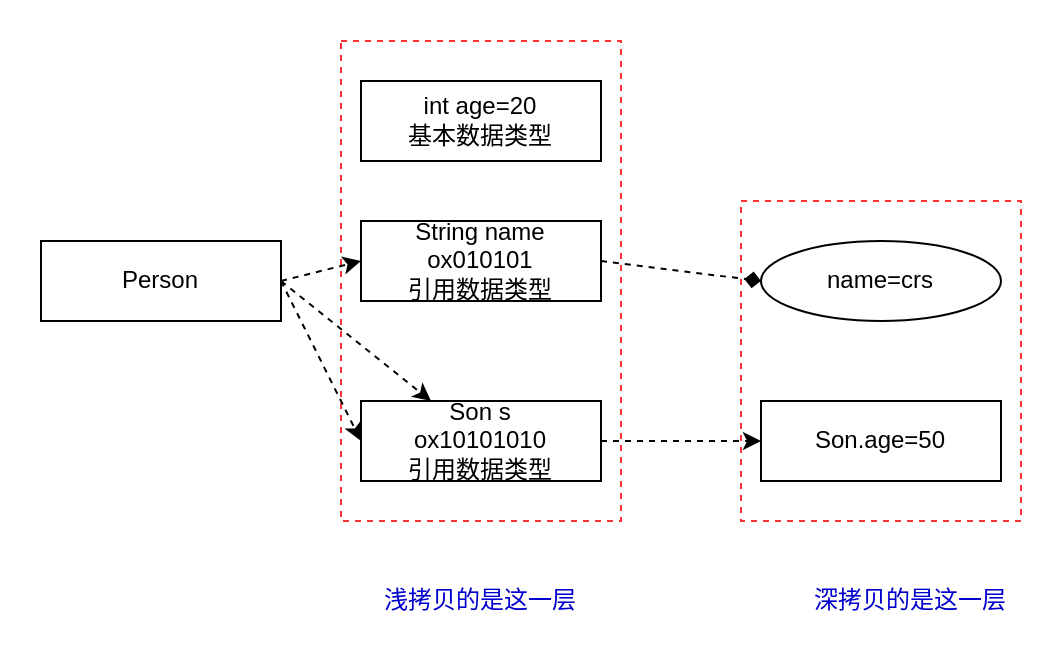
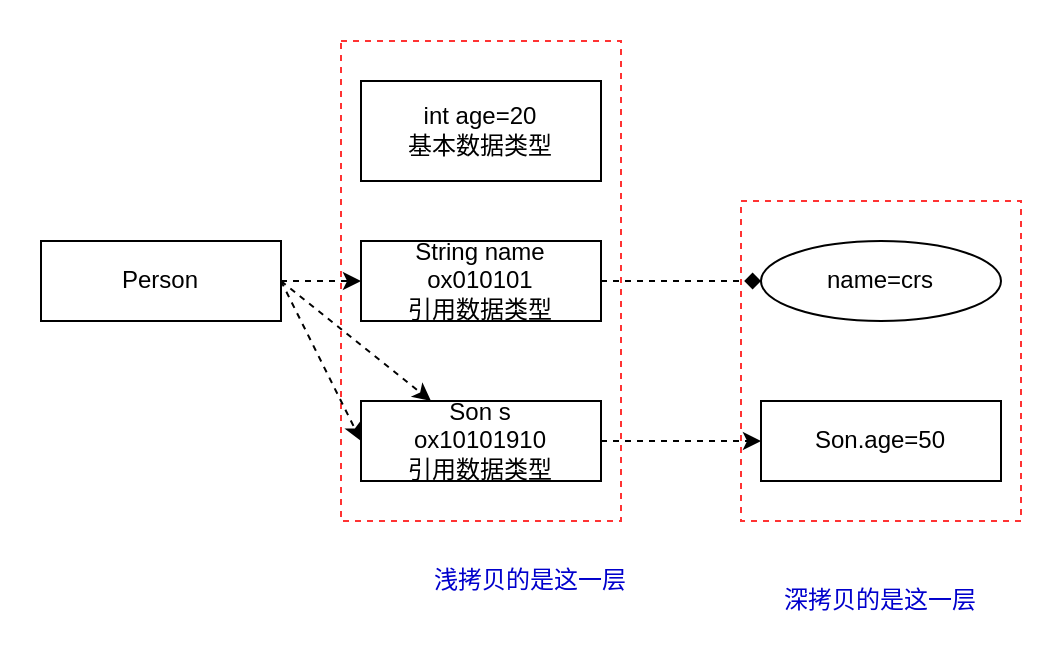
- <mxCell id="5" value="int age=20&lt;br&gt;基本数据类型" style="rounded=0;whiteSpace=wrap;html=1;" vertex="1" parent="1"><mxGeometry x="180" y="40" width="120" height="40" as="geometry" /></mxCell>
+ <mxCell id="5" value="int age=20&lt;br&gt;基本数据类型" style="rounded=0;whiteSpace=wrap;html=1;" vertex="1" parent="1"><mxGeometry x="180" y="40" width="120" height="50" as="geometry" /></mxCell>
- <mxCell id="6" value="String name&lt;br&gt;ox010101&lt;br&gt;引用数据类型" style="rounded=0;whiteSpace=wrap;html=1;" vertex="1" parent="1"><mxGeometry x="180" y="110" width="120" height="40" as="geometry" /></mxCell>
+ <mxCell id="6" value="String name&lt;br&gt;ox010101&lt;br&gt;引用数据类型" style="rounded=0;whiteSpace=wrap;html=1;" vertex="1" parent="1"><mxGeometry x="180" y="120" width="120" height="40" as="geometry" /></mxCell>
- <mxCell id="7" value="Son s&lt;br&gt;ox10101010&lt;br&gt;引用数据类型" style="rounded=0;whiteSpace=wrap;html=1;" vertex="1" parent="1"><mxGeometry x="180" y="200" width="120" height="40" as="geometry" /></mxCell>
+ <mxCell id="7" value="Son s&lt;br&gt;ox10101910&lt;br&gt;引用数据类型" style="rounded=0;whiteSpace=wrap;html=1;" vertex="1" parent="1"><mxGeometry x="180" y="200" width="120" height="40" as="geometry" /></mxCell>
- <mxCell id="15" value="浅拷贝的是这一层" style="text;html=1;strokeColor=none;fillColor=none;align=center;verticalAlign=middle;whiteSpace=wrap;rounded=0;dashed=1;fontColor=#0000CC;" vertex="1" parent="1"><mxGeometry x="190" y="290" width="100" height="20" as="geometry" /></mxCell>
+ <mxCell id="15" value="浅拷贝的是这一层" style="text;html=1;strokeColor=none;fillColor=none;align=center;verticalAlign=middle;whiteSpace=wrap;rounded=0;dashed=1;fontColor=#0000CC;" vertex="1" parent="1"><mxGeometry x="215" y="280" width="100" height="20" as="geometry" /></mxCell>
- <mxCell id="16" value="深拷贝的是这一层" style="text;html=1;strokeColor=none;fillColor=none;align=center;verticalAlign=middle;whiteSpace=wrap;rounded=0;dashed=1;fontColor=#0000CC;" vertex="1" parent="1"><mxGeometry x="385" y="290" width="140" height="20" as="geometry" /></mxCell>
+ <mxCell id="16" value="深拷贝的是这一层" style="text;html=1;strokeColor=none;fillColor=none;align=center;verticalAlign=middle;whiteSpace=wrap;rounded=0;dashed=1;fontColor=#0000CC;" vertex="1" parent="1"><mxGeometry x="370" y="290" width="140" height="20" as="geometry" /></mxCell>
